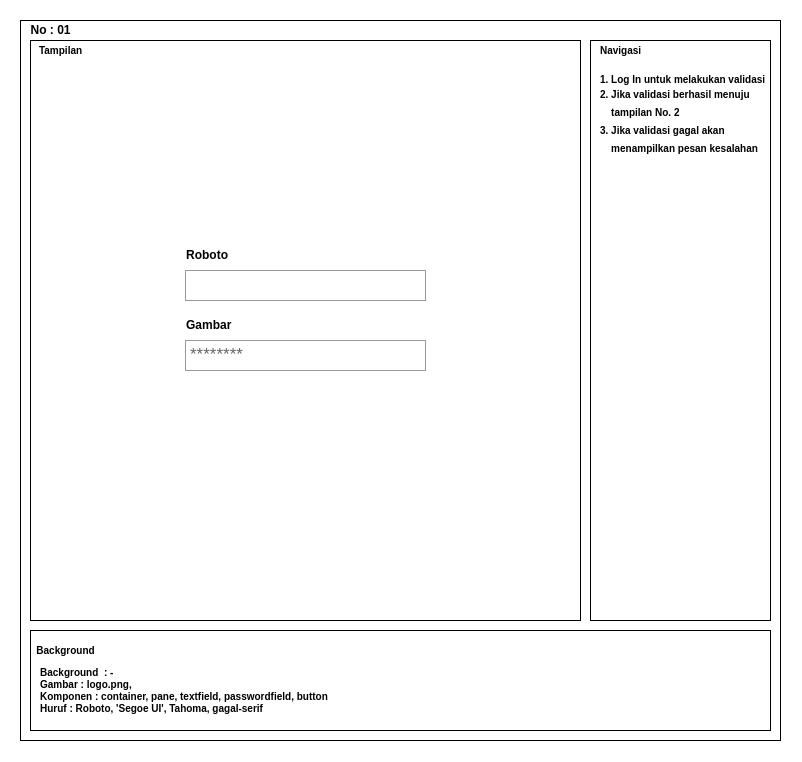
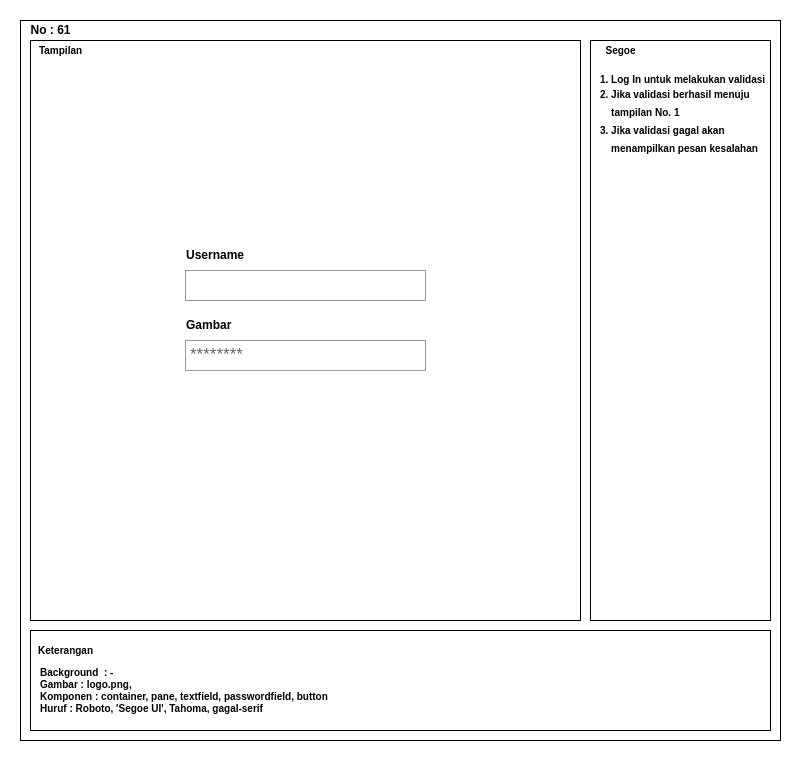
- <mxCell id="3" value="No : 01" style="text;html=1;resizable=0;autosize=1;align=center;verticalAlign=middle;points=[];fillColor=none;strokeColor=none;rounded=0;fontSize=12;fontStyle=1;spacing=0;" parent="1" vertex="1"><mxGeometry x="20" y="20" width="60" height="20" as="geometry" /></mxCell>
+ <mxCell id="3" value="No : 61" style="text;html=1;resizable=0;autosize=1;align=center;verticalAlign=middle;points=[];fillColor=none;strokeColor=none;rounded=0;fontSize=12;fontStyle=1;spacing=0;" parent="1" vertex="1"><mxGeometry x="20" y="20" width="60" height="20" as="geometry" /></mxCell>
- <mxCell id="8" value="Navigasi" style="text;html=1;resizable=0;autosize=1;align=center;verticalAlign=middle;points=[];fillColor=none;strokeColor=none;rounded=0;fontSize=10;fontStyle=1;spacing=0;" parent="1" vertex="1"><mxGeometry x="590" y="40" width="60" height="20" as="geometry" /></mxCell>
+ <mxCell id="8" value="Segoe" style="text;html=1;resizable=0;autosize=1;align=center;verticalAlign=middle;points=[];fillColor=none;strokeColor=none;rounded=0;fontSize=10;fontStyle=1;spacing=0;" parent="1" vertex="1"><mxGeometry x="590" y="40" width="60" height="20" as="geometry" /></mxCell>
- <mxCell id="14" value="1. Log In untuk melakukan validasi&lt;br&gt;&lt;div style=&quot;text-align: justify;&quot;&gt;&lt;span style=&quot;background-color: initial; line-height: 1.8;&quot;&gt;2. Jika validasi berhasil menuju&lt;/span&gt;&lt;/div&gt;&lt;div style=&quot;text-align: justify;&quot;&gt;&lt;span style=&quot;background-color: initial; line-height: 1.8;&quot;&gt;&amp;nbsp; &amp;nbsp; tampilan No. 2&lt;/span&gt;&lt;/div&gt;&lt;div style=&quot;text-align: justify;&quot;&gt;&lt;span style=&quot;background-color: initial; line-height: 1.8;&quot;&gt;3. Jika validasi gagal akan&lt;/span&gt;&lt;/div&gt;&lt;div style=&quot;text-align: justify;&quot;&gt;&lt;span style=&quot;background-color: initial; line-height: 1.8;&quot;&gt;&amp;nbsp; &amp;nbsp; menampilkan pesan kesalahan&lt;/span&gt;&lt;/div&gt;" style="text;html=1;resizable=0;autosize=1;align=left;verticalAlign=middle;points=[];fillColor=none;strokeColor=none;rounded=0;fontSize=10;fontStyle=1;spacing=0;" parent="1" vertex="1"><mxGeometry x="600" y="70" width="180" height="90" as="geometry" /></mxCell>
+ <mxCell id="14" value="1. Log In untuk melakukan validasi&lt;br&gt;&lt;div style=&quot;text-align: justify;&quot;&gt;&lt;span style=&quot;background-color: initial; line-height: 1.8;&quot;&gt;2. Jika validasi berhasil menuju&lt;/span&gt;&lt;/div&gt;&lt;div style=&quot;text-align: justify;&quot;&gt;&lt;span style=&quot;background-color: initial; line-height: 1.8;&quot;&gt;&amp;nbsp; &amp;nbsp; tampilan No. 1&lt;/span&gt;&lt;/div&gt;&lt;div style=&quot;text-align: justify;&quot;&gt;&lt;span style=&quot;background-color: initial; line-height: 1.8;&quot;&gt;3. Jika validasi gagal akan&lt;/span&gt;&lt;/div&gt;&lt;div style=&quot;text-align: justify;&quot;&gt;&lt;span style=&quot;background-color: initial; line-height: 1.8;&quot;&gt;&amp;nbsp; &amp;nbsp; menampilkan pesan kesalahan&lt;/span&gt;&lt;/div&gt;" style="text;html=1;resizable=0;autosize=1;align=left;verticalAlign=middle;points=[];fillColor=none;strokeColor=none;rounded=0;fontSize=10;fontStyle=1;spacing=0;" parent="1" vertex="1"><mxGeometry x="600" y="70" width="180" height="90" as="geometry" /></mxCell>
- <mxCell id="13" value="Roboto" style="text;html=1;resizable=0;autosize=1;align=left;verticalAlign=middle;points=[];fillColor=none;strokeColor=none;rounded=0;fontSize=12;fontStyle=1;spacing=1;" parent="1" vertex="1"><mxGeometry x="185" y="240" width="80" height="30" as="geometry" /></mxCell>
+ <mxCell id="13" value="Username" style="text;html=1;resizable=0;autosize=1;align=left;verticalAlign=middle;points=[];fillColor=none;strokeColor=none;rounded=0;fontSize=12;fontStyle=1;spacing=1;" parent="1" vertex="1"><mxGeometry x="185" y="240" width="80" height="30" as="geometry" /></mxCell>
- <mxCell id="9" value="Background" style="text;html=1;resizable=0;autosize=1;align=center;verticalAlign=middle;points=[];fillColor=none;strokeColor=none;rounded=0;fontSize=10;fontStyle=1;spacing=0;" parent="1" vertex="1"><mxGeometry x="30" y="640" width="70" height="20" as="geometry" /></mxCell>
+ <mxCell id="9" value="Keterangan" style="text;html=1;resizable=0;autosize=1;align=center;verticalAlign=middle;points=[];fillColor=none;strokeColor=none;rounded=0;fontSize=10;fontStyle=1;spacing=0;" parent="1" vertex="1"><mxGeometry x="30" y="640" width="70" height="20" as="geometry" /></mxCell>
